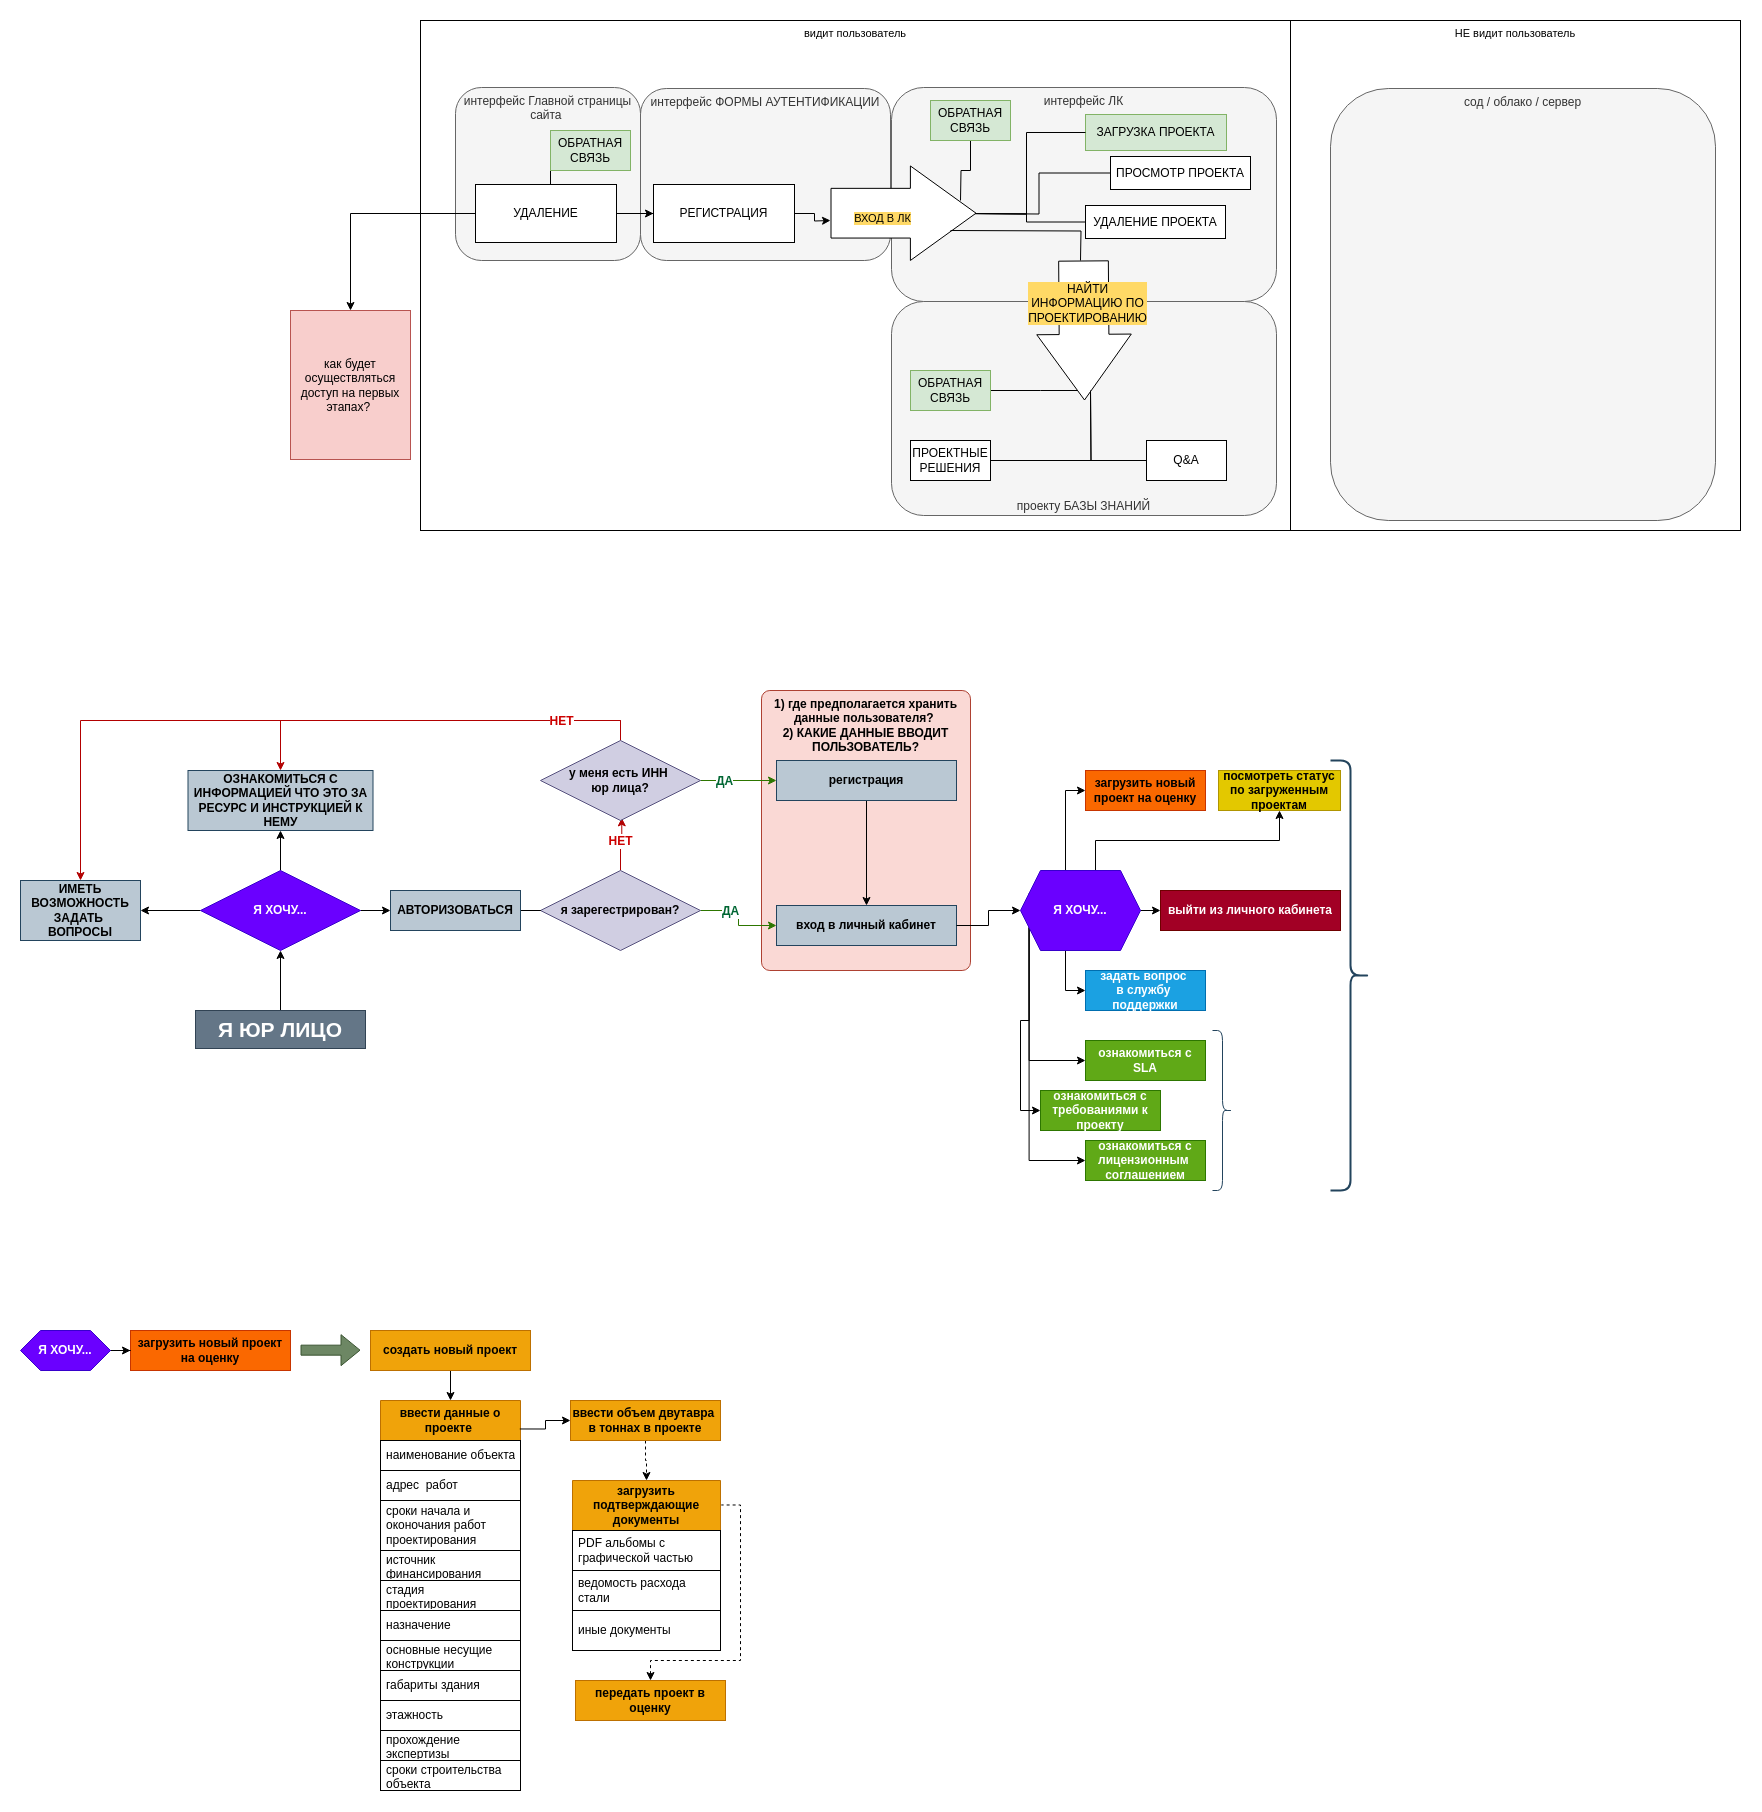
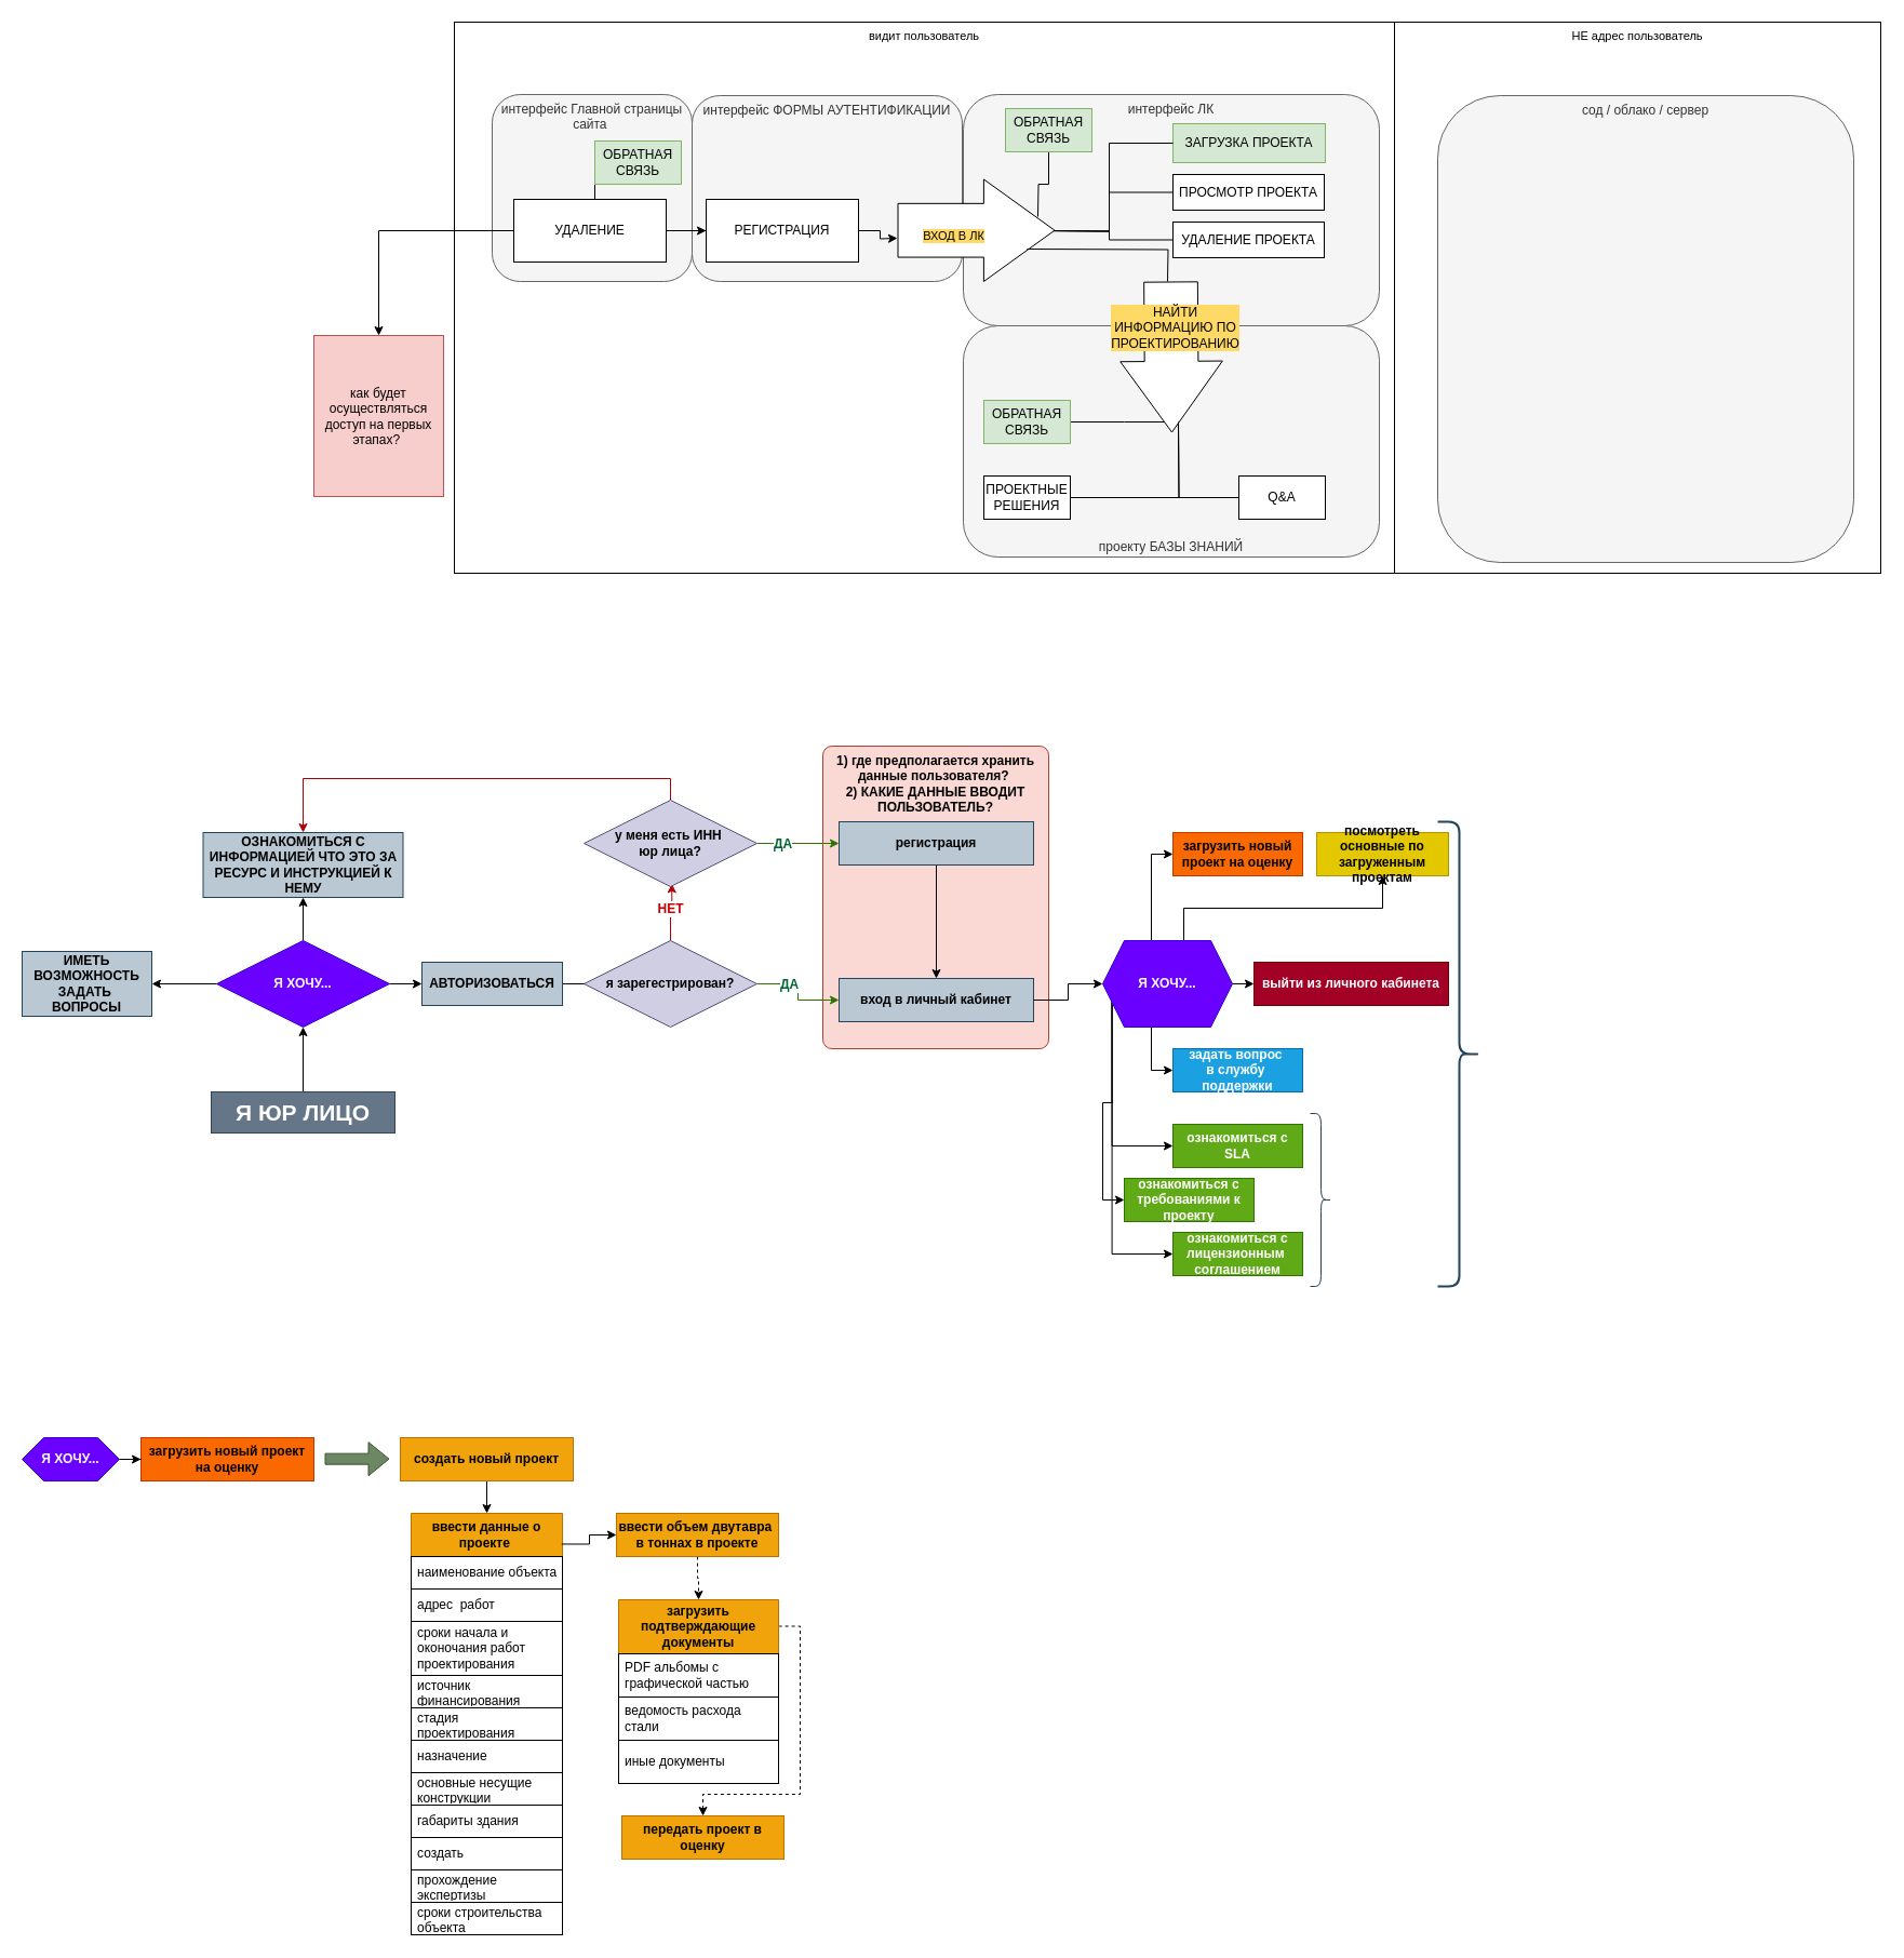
- <mxCell id="35" value="НЕ видит пользователь" style="rounded=0;whiteSpace=wrap;html=1;fontFamily=Helvetica;fontSize=11;fontColor=default;labelBackgroundColor=default;verticalAlign=top;" vertex="1" parent="1"><mxGeometry x="1290" y="20" width="450" height="510" as="geometry" /></mxCell>
+ <mxCell id="35" value="НЕ адрес пользователь" style="rounded=0;whiteSpace=wrap;html=1;fontFamily=Helvetica;fontSize=11;fontColor=default;labelBackgroundColor=default;verticalAlign=top;" vertex="1" parent="1"><mxGeometry x="1290" y="20" width="450" height="510" as="geometry" /></mxCell>
- <mxCell id="16" value="ПРОСМОТР ПРОЕКТА" style="whiteSpace=wrap;html=1;rounded=0;" vertex="1" parent="1"><mxGeometry x="1110" y="156" width="140" height="33" as="geometry" /></mxCell>
+ <mxCell id="16" value="ПРОСМОТР ПРОЕКТА" style="whiteSpace=wrap;html=1;rounded=0;" vertex="1" parent="1"><mxGeometry x="1085" y="161" width="140" height="33" as="geometry" /></mxCell>
- <mxCell id="47" style="edgeStyle=orthogonalEdgeStyle;rounded=0;orthogonalLoop=1;jettySize=auto;html=1;fontFamily=Helvetica;fontSize=12;fontColor=default;fontStyle=1;labelBackgroundColor=default;resizable=0;exitX=0.5;exitY=0;exitDx=0;exitDy=0;fillColor=#e51400;strokeColor=#B20000;" edge="1" parent="1" source="49" target="62"><mxGeometry relative="1" as="geometry" /></mxCell>
- <mxCell id="48" value="НЕТ" style="edgeLabel;html=1;align=center;verticalAlign=middle;resizable=0;points=[];rounded=0;strokeColor=#23445d;fontFamily=Helvetica;fontSize=12;fontColor=#CC0000;fontStyle=1;fillColor=#bac8d3;" vertex="1" connectable="0" parent="47"><mxGeometry x="-0.979" y="-1" relative="1" as="geometry"><mxPoint x="-61" y="-12" as="offset" /></mxGeometry></mxCell>
- <mxCell id="67" value="посмотреть статус по загруженным проектам" style="whiteSpace=wrap;html=1;fillColor=#e3c800;strokeColor=#B09500;rounded=0;fontStyle=1;fontColor=#000000;" vertex="1" parent="1"><mxGeometry x="1218" y="770" width="122" height="40" as="geometry" /></mxCell>
+ <mxCell id="67" value="посмотреть основные по загруженным проектам" style="whiteSpace=wrap;html=1;fillColor=#e3c800;strokeColor=#B09500;rounded=0;fontStyle=1;fontColor=#000000;" vertex="1" parent="1"><mxGeometry x="1218" y="770" width="122" height="40" as="geometry" /></mxCell>
- <mxCell id="94" value="этажность" style="text;strokeColor=default;fillColor=none;align=left;verticalAlign=middle;spacingLeft=4;spacingRight=4;overflow=hidden;points=[[0,0.5],[1,0.5]];portConstraint=eastwest;rotatable=0;whiteSpace=wrap;html=1;fontFamily=Helvetica;fontSize=12;fontColor=default;fontStyle=0;labelBackgroundColor=default;" vertex="1" parent="85"><mxGeometry y="300" width="140" height="30" as="geometry" /></mxCell>
+ <mxCell id="94" value="создать" style="text;strokeColor=default;fillColor=none;align=left;verticalAlign=middle;spacingLeft=4;spacingRight=4;overflow=hidden;points=[[0,0.5],[1,0.5]];portConstraint=eastwest;rotatable=0;whiteSpace=wrap;html=1;fontFamily=Helvetica;fontSize=12;fontColor=default;fontStyle=0;labelBackgroundColor=default;" vertex="1" parent="85"><mxGeometry y="300" width="140" height="30" as="geometry" /></mxCell>
